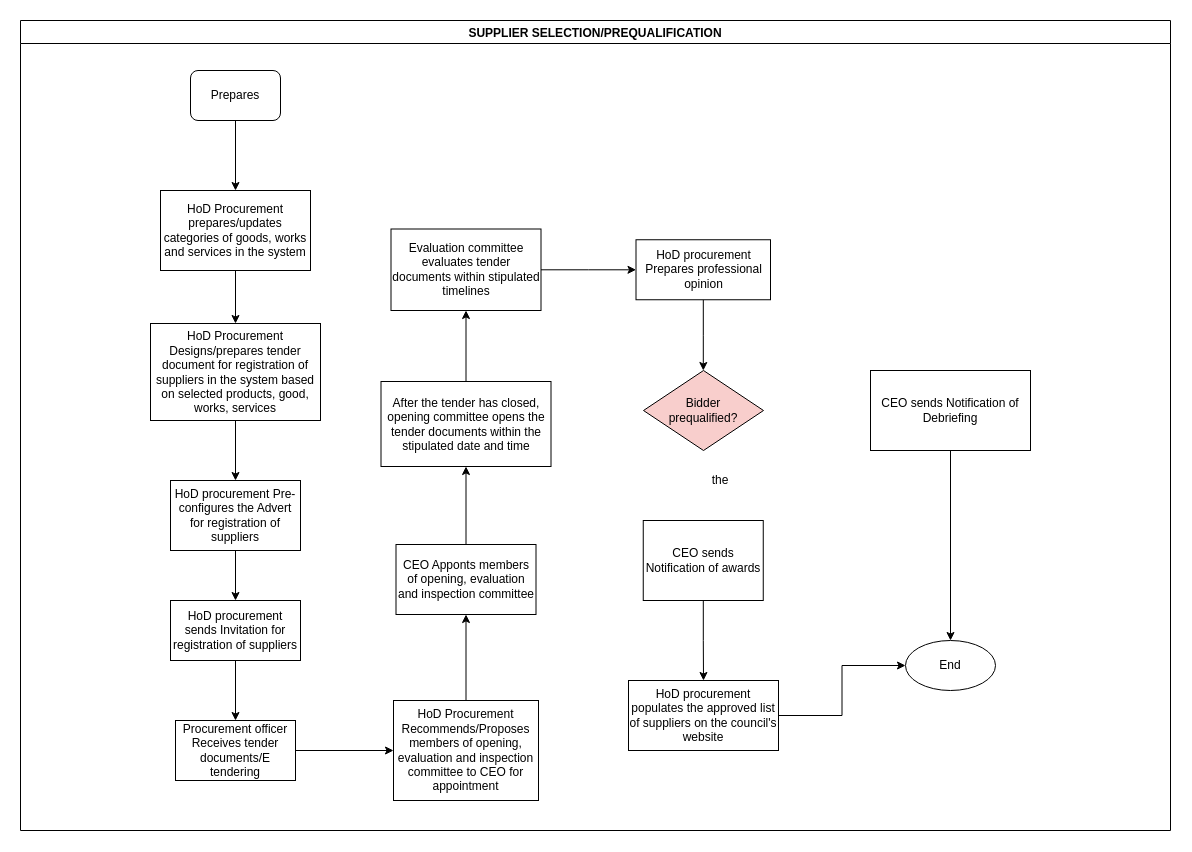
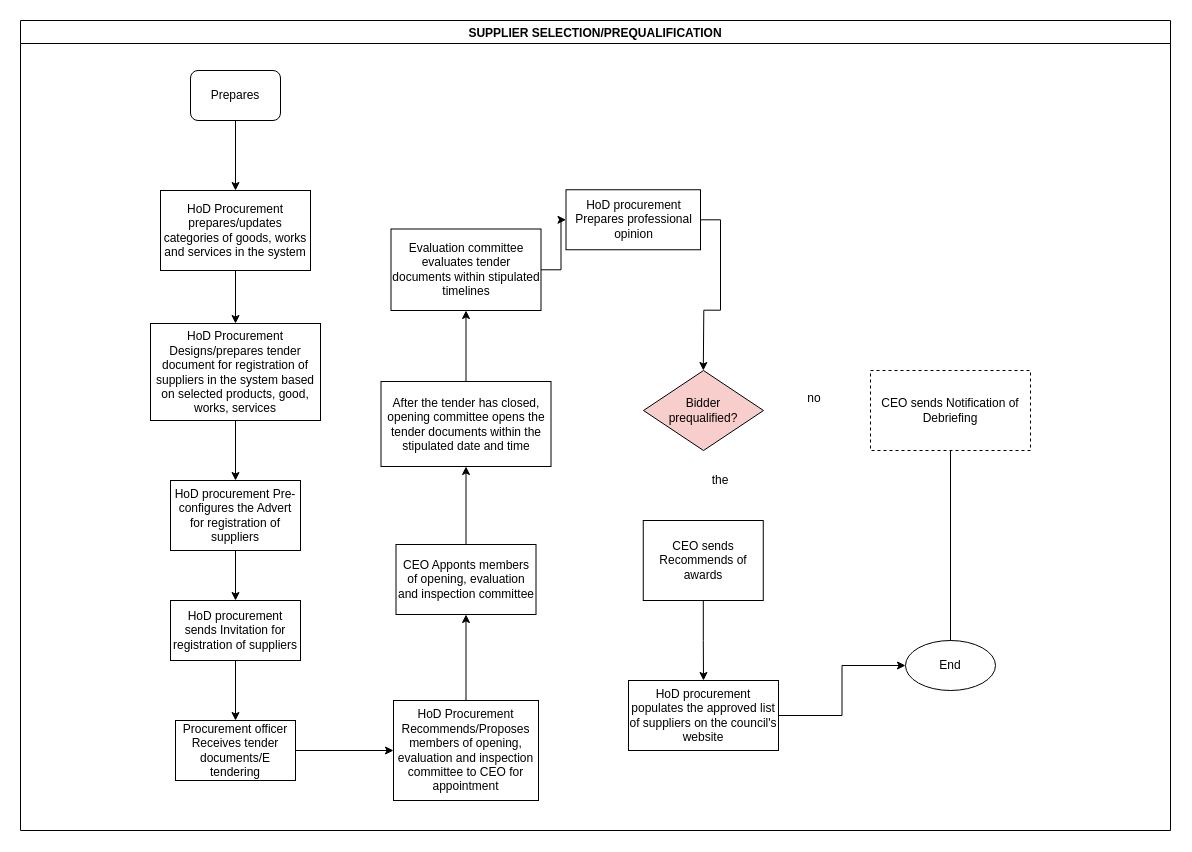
- <mxCell id="30" value="HoD procurement Prepares professional opinion" style="whiteSpace=wrap;html=1;rounded=0;" vertex="1" parent="1"><mxGeometry x="635.5" y="239.25" width="134.5" height="60" as="geometry" /></mxCell>
+ <mxCell id="30" value="HoD procurement Prepares professional opinion" style="whiteSpace=wrap;html=1;rounded=0;" vertex="1" parent="1"><mxGeometry x="565.5" y="189.25" width="134.5" height="60" as="geometry" /></mxCell>
+ <mxCell id="34" value="no" style="text;html=1;strokeColor=none;fillColor=none;align=center;verticalAlign=middle;whiteSpace=wrap;rounded=0;" vertex="1" parent="1"><mxGeometry x="794" y="388" width="40" height="20" as="geometry" /></mxCell>
- <mxCell id="33" value="CEO sends Notification of Debriefing " style="whiteSpace=wrap;html=1;rounded=0;" vertex="1" parent="1"><mxGeometry x="870" y="370" width="160" height="80" as="geometry" /></mxCell>
+ <mxCell id="33" value="CEO sends Notification of Debriefing " style="whiteSpace=wrap;html=1;rounded=0;dashed=1;" vertex="1" parent="1"><mxGeometry x="870" y="370" width="160" height="80" as="geometry" /></mxCell>
- <mxCell id="20" value="CEO sends Notification of awards" style="whiteSpace=wrap;html=1;rounded=0;" vertex="1" parent="2"><mxGeometry x="622.75" y="500" width="120" height="80" as="geometry" /></mxCell>
+ <mxCell id="20" value="CEO sends Recommends of awards" style="whiteSpace=wrap;html=1;rounded=0;" vertex="1" parent="2"><mxGeometry x="622.75" y="500" width="120" height="80" as="geometry" /></mxCell>
- <mxCell id="32" value="" style="edgeStyle=orthogonalEdgeStyle;rounded=0;orthogonalLoop=1;jettySize=auto;html=1;entryX=0.5;entryY=0;entryDx=0;entryDy=0;" edge="1" parent="1" source="33" target="17"><mxGeometry relative="1" as="geometry"><mxPoint x="950" y="540" as="targetPoint" /></mxGeometry></mxCell>
+ <mxCell id="32" value="" style="edgeStyle=orthogonalEdgeStyle;rounded=0;orthogonalLoop=1;jettySize=auto;html=1;entryX=0.5;entryY=0;entryDx=0;entryDy=0;endArrow=none;" edge="1" parent="1" source="33" target="17"><mxGeometry relative="1" as="geometry"><mxPoint x="950" y="540" as="targetPoint" /></mxGeometry></mxCell>
